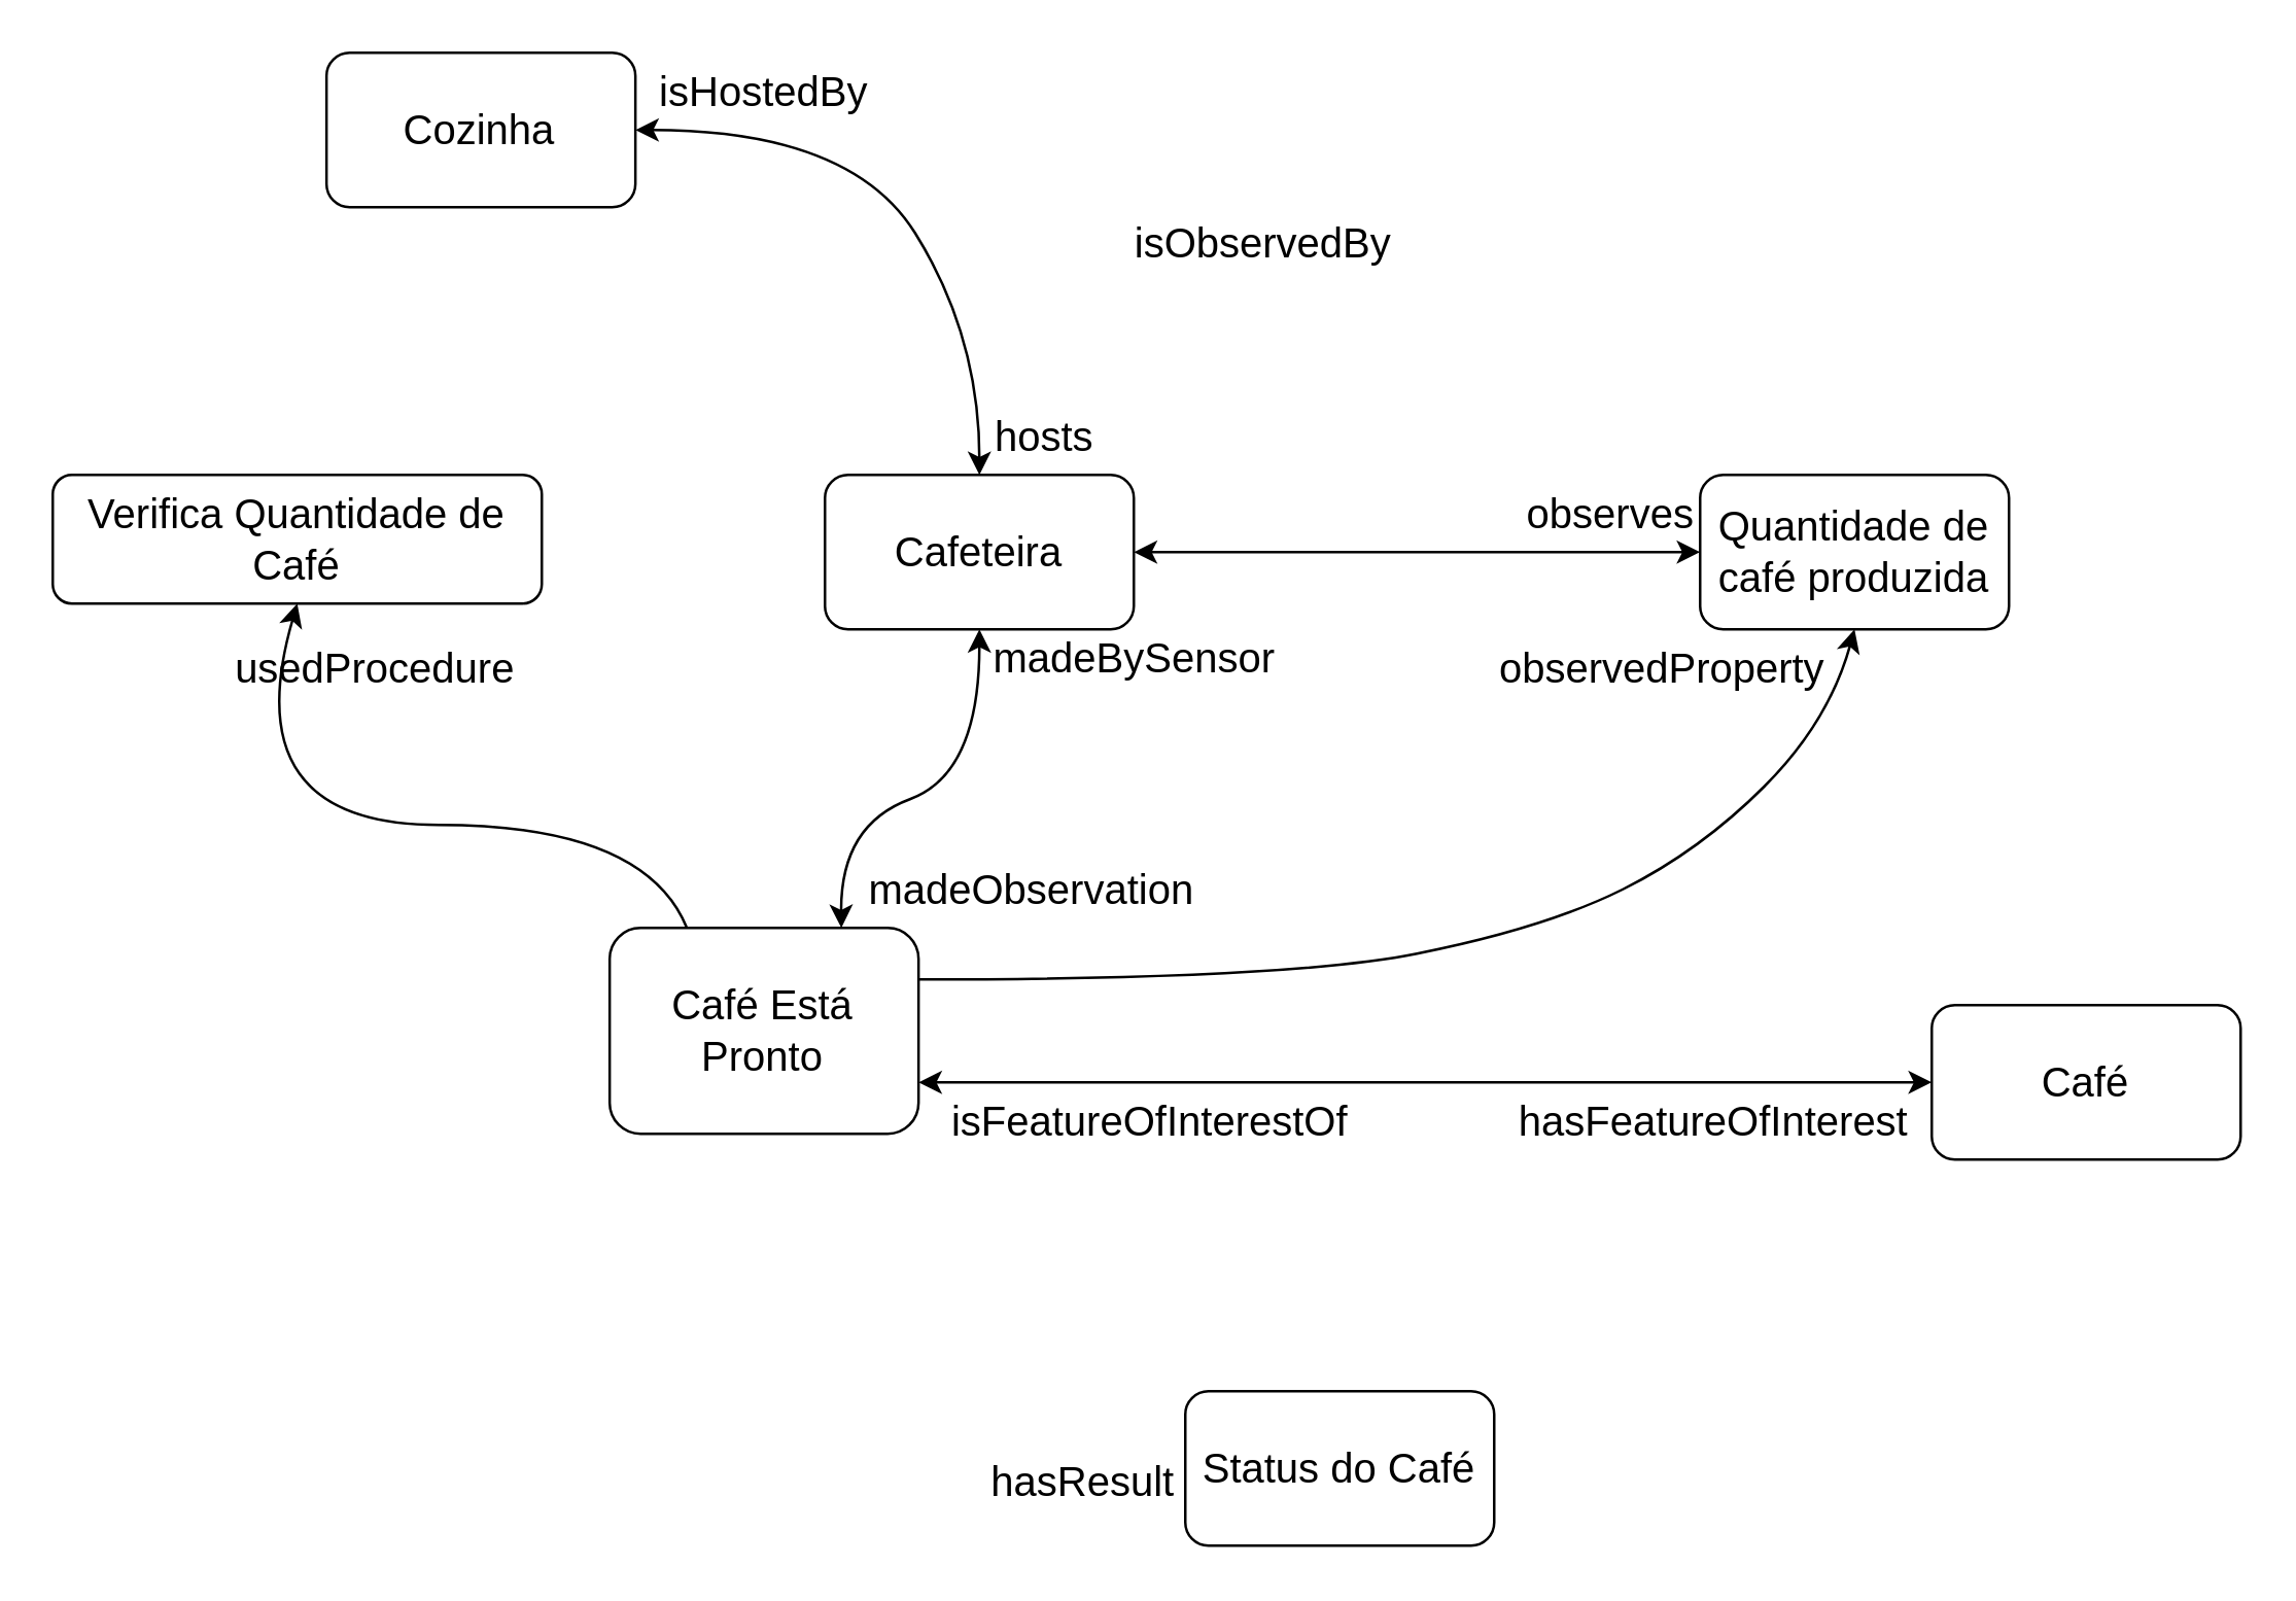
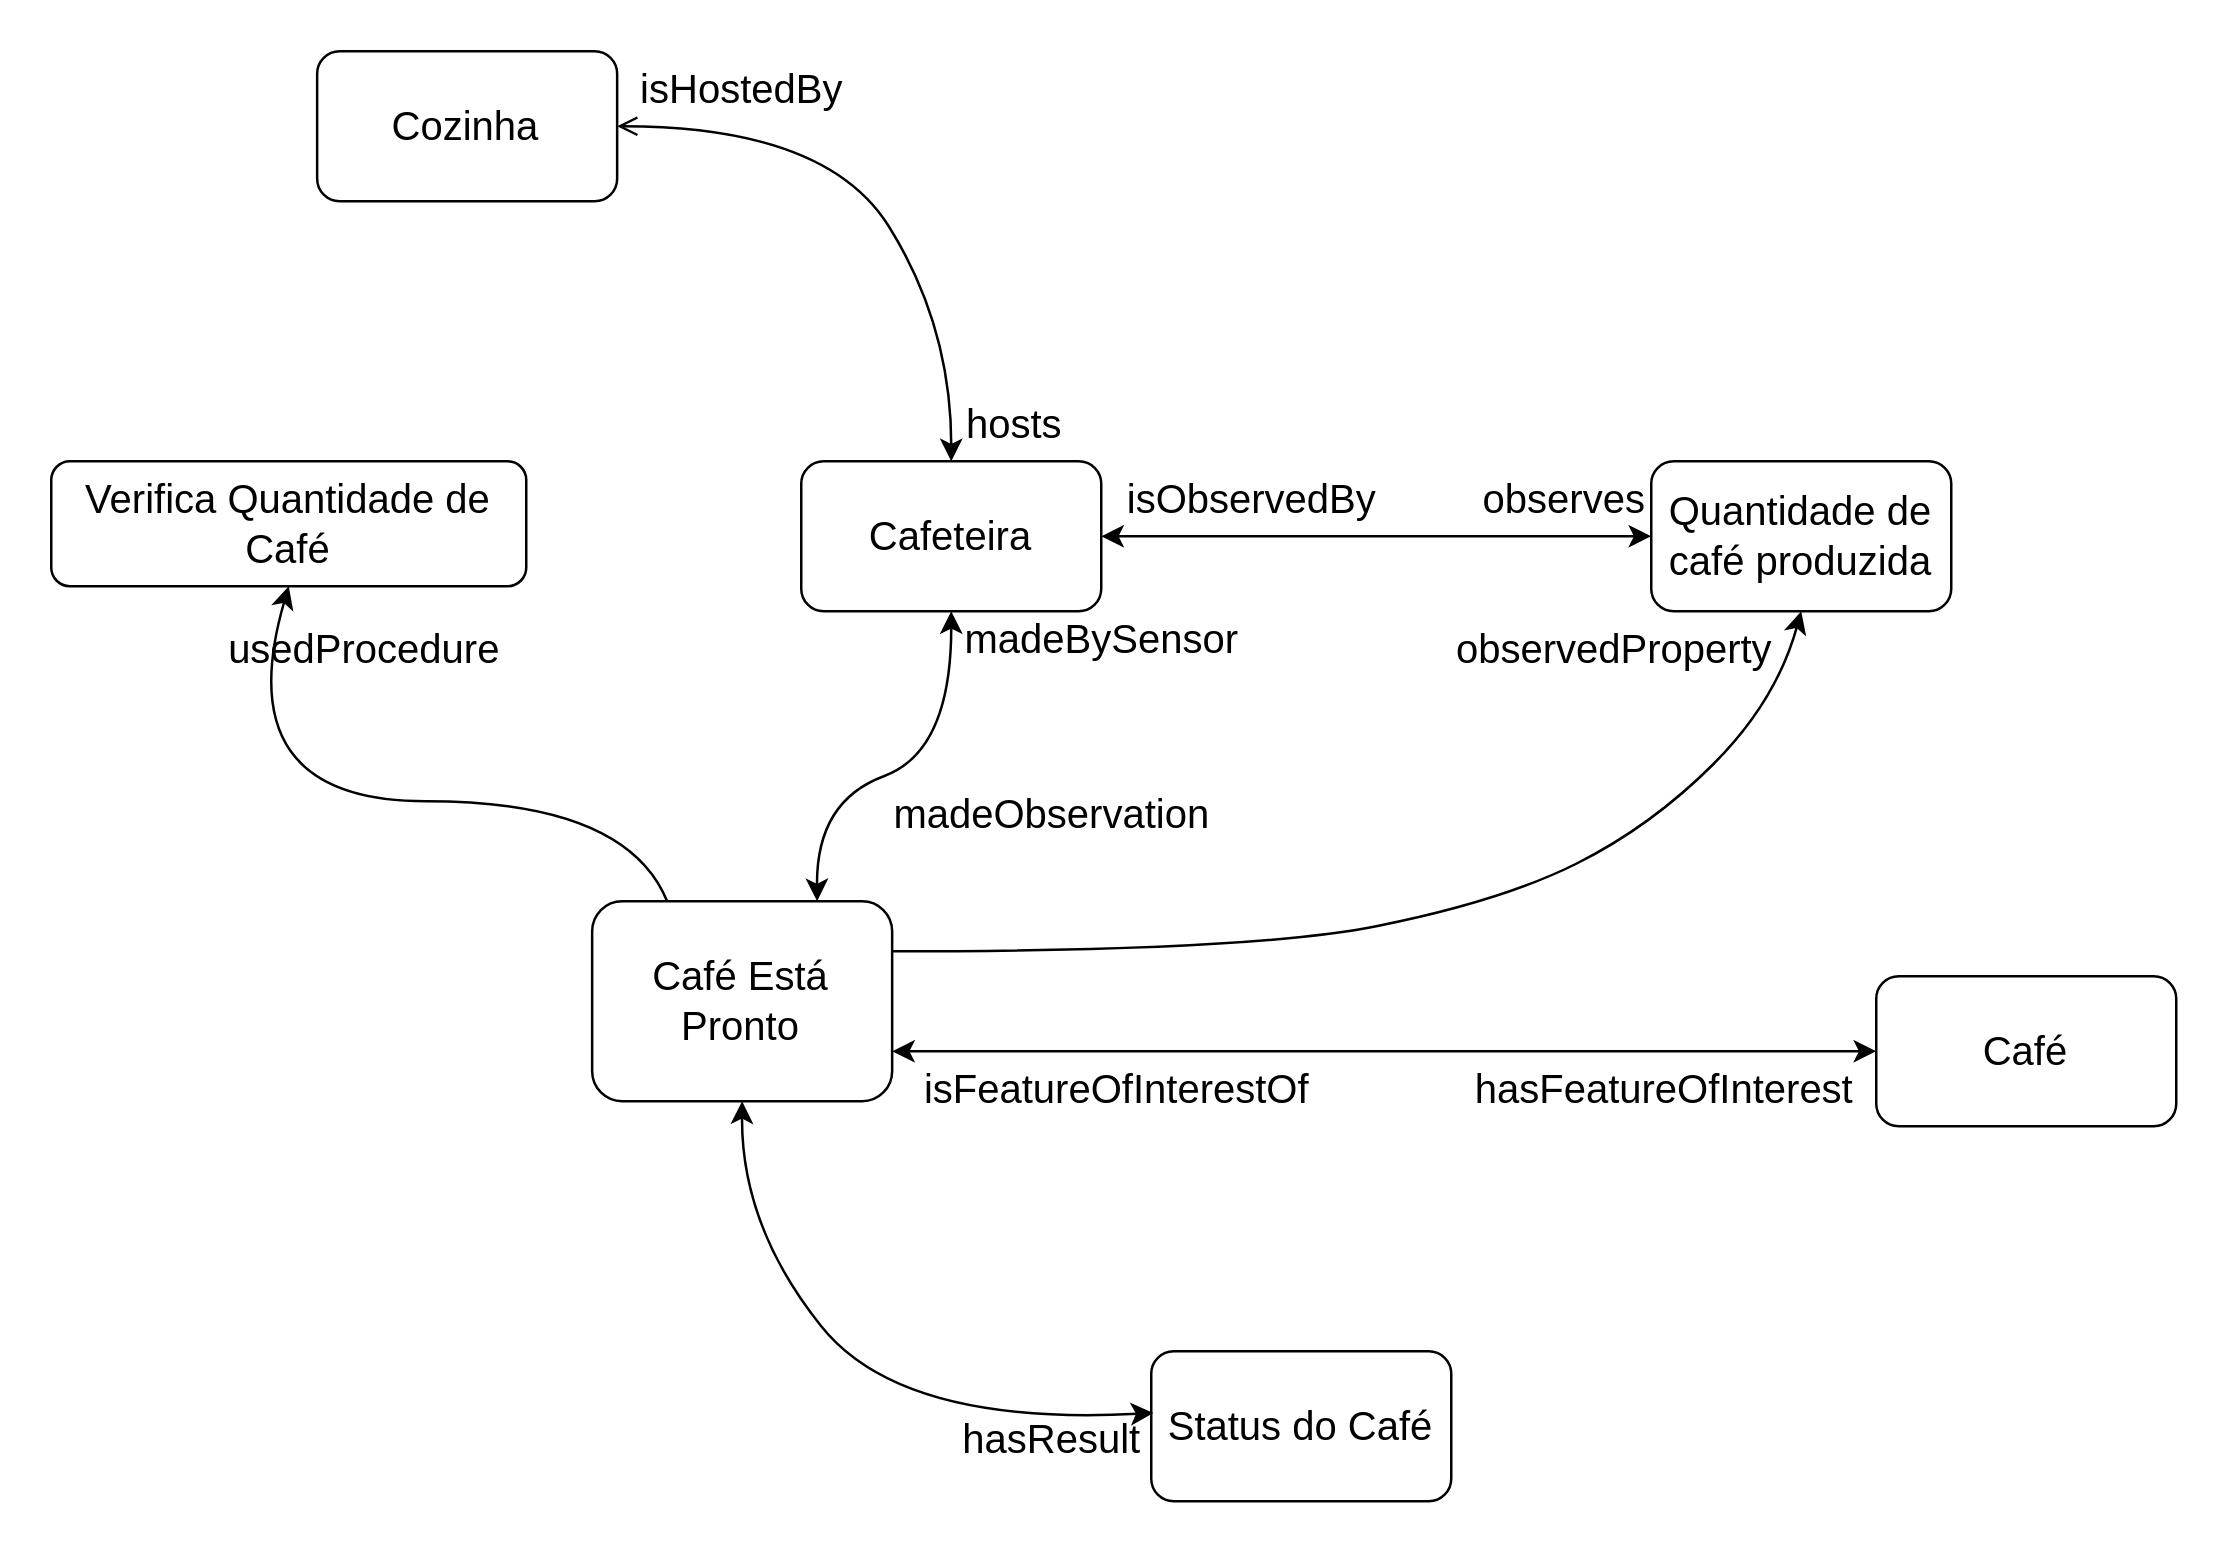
- <mxCell id="16" value="" style="curved=1;endArrow=classic;html=1;rounded=0;exitX=0.5;exitY=0;exitDx=0;exitDy=0;entryX=1;entryY=0.5;entryDx=0;entryDy=0;startArrow=classic;startFill=1;fontSize=16;" parent="1" source="6" target="15" edge="1"><mxGeometry width="50" height="50" relative="1" as="geometry"><mxPoint x="336.36" y="380" as="sourcePoint" /><mxPoint x="390" y="254" as="targetPoint" /><Array as="points"><mxPoint x="380" y="130" /><mxPoint x="330" y="50" /></Array></mxGeometry></mxCell>
+ <mxCell id="16" value="" style="curved=1;endArrow=open;html=1;rounded=0;exitX=0.5;exitY=0;exitDx=0;exitDy=0;entryX=1;entryY=0.5;entryDx=0;entryDy=0;startArrow=classic;startFill=1;fontSize=16;" parent="1" source="6" target="15" edge="1"><mxGeometry width="50" height="50" relative="1" as="geometry"><mxPoint x="336.36" y="380" as="sourcePoint" /><mxPoint x="390" y="254" as="targetPoint" /><Array as="points"><mxPoint x="380" y="130" /><mxPoint x="330" y="50" /></Array></mxGeometry></mxCell>
- <mxCell id="20" value="isObservedBy" style="text;html=1;align=center;verticalAlign=middle;resizable=0;points=[];autosize=1;strokeColor=none;fillColor=none;fontSize=16;" parent="1" vertex="1"><mxGeometry x="430" y="79" width="120" height="30" as="geometry" /></mxCell>
+ <mxCell id="20" value="isObservedBy" style="text;html=1;align=center;verticalAlign=middle;resizable=0;points=[];autosize=1;strokeColor=none;fillColor=none;fontSize=16;" parent="1" vertex="1"><mxGeometry x="440" y="184" width="120" height="30" as="geometry" /></mxCell>
- <mxCell id="14" value="madeObservation" style="text;html=1;align=center;verticalAlign=middle;resizable=0;points=[];autosize=1;strokeColor=none;fillColor=none;fontSize=16;" parent="1" vertex="1"><mxGeometry x="325" y="330" width="150" height="30" as="geometry" /></mxCell>
+ <mxCell id="14" value="madeObservation" style="text;html=1;align=center;verticalAlign=middle;resizable=0;points=[];autosize=1;strokeColor=none;fillColor=none;fontSize=16;" parent="1" vertex="1"><mxGeometry x="345" y="310" width="150" height="30" as="geometry" /></mxCell>
+ <mxCell id="26" value="" style="curved=1;endArrow=classic;html=1;rounded=0;exitX=0.5;exitY=1;exitDx=0;exitDy=0;entryX=0.007;entryY=0.411;entryDx=0;entryDy=0;startArrow=classic;startFill=1;entryPerimeter=0;fontSize=16;" parent="1" source="3" target="4" edge="1"><mxGeometry width="50" height="50" relative="1" as="geometry"><mxPoint x="336.36" y="370" as="sourcePoint" /><mxPoint x="390" y="254" as="targetPoint" /><Array as="points"><mxPoint x="296" y="490" /><mxPoint x="360" y="570" /></Array></mxGeometry></mxCell>
